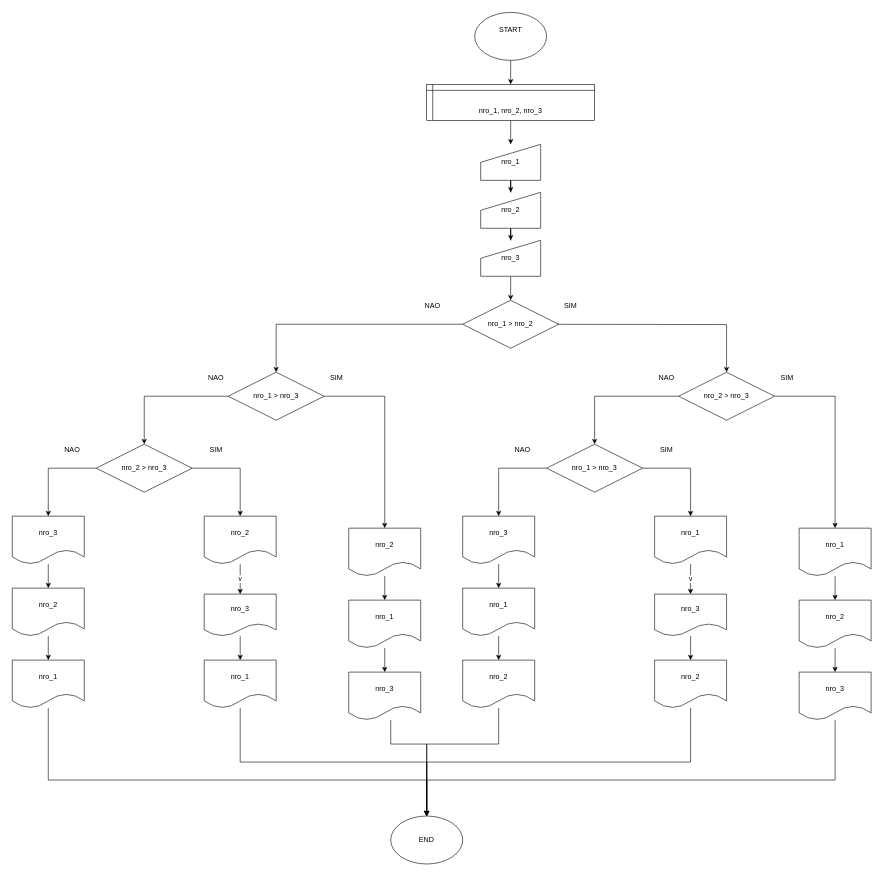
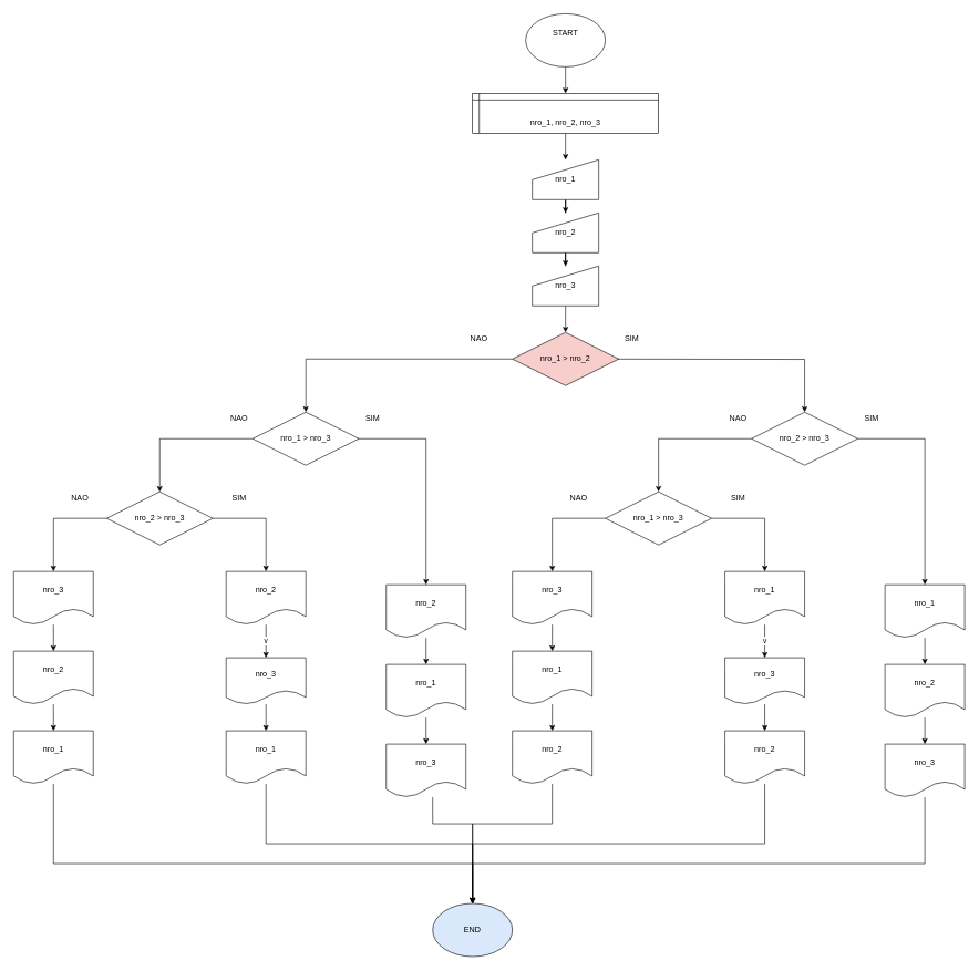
- <mxCell id="17" value="nro_1 &amp;gt; nro_2" style="rhombus;whiteSpace=wrap;html=1;" vertex="1" parent="1"><mxGeometry x="771" y="500" width="160" height="80" as="geometry" /></mxCell>
+ <mxCell id="17" value="nro_1 &amp;gt; nro_2" style="rhombus;whiteSpace=wrap;html=1;fillColor=#f8cecc;" vertex="1" parent="1"><mxGeometry x="771" y="500" width="160" height="80" as="geometry" /></mxCell>
- <mxCell id="76" value="END" style="ellipse;whiteSpace=wrap;html=1;" vertex="1" parent="1"><mxGeometry x="651" y="1360" width="120" height="80" as="geometry" /></mxCell>
+ <mxCell id="76" value="END" style="ellipse;whiteSpace=wrap;html=1;fillColor=#dae8fc;" vertex="1" parent="1"><mxGeometry x="651" y="1360" width="120" height="80" as="geometry" /></mxCell>
